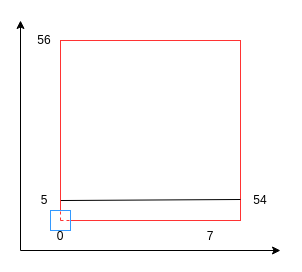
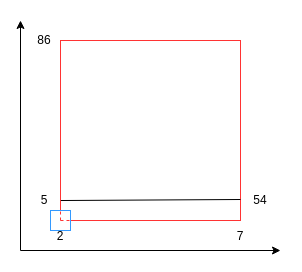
- <mxCell id="10" value="56" style="text;html=1;strokeColor=none;fillColor=none;align=center;verticalAlign=middle;whiteSpace=wrap;rounded=0;" vertex="1" parent="1"><mxGeometry x="24" y="30" width="40" height="20" as="geometry" /></mxCell>
+ <mxCell id="10" value="86" style="text;html=1;strokeColor=none;fillColor=none;align=center;verticalAlign=middle;whiteSpace=wrap;rounded=0;" vertex="1" parent="1"><mxGeometry x="24" y="30" width="40" height="20" as="geometry" /></mxCell>
- <mxCell id="5" value="0" style="text;html=1;strokeColor=none;fillColor=none;align=center;verticalAlign=middle;whiteSpace=wrap;rounded=0;" vertex="1" parent="1"><mxGeometry x="40" y="226" width="40" height="20" as="geometry" /></mxCell>
+ <mxCell id="5" value="2" style="text;html=1;strokeColor=none;fillColor=none;align=center;verticalAlign=middle;whiteSpace=wrap;rounded=0;" vertex="1" parent="1"><mxGeometry x="40" y="226" width="40" height="20" as="geometry" /></mxCell>
- <mxCell id="6" value="7" style="text;html=1;strokeColor=none;fillColor=none;align=center;verticalAlign=middle;whiteSpace=wrap;rounded=0;" vertex="1" parent="1"><mxGeometry x="190" y="226" width="40" height="20" as="geometry" /></mxCell>
+ <mxCell id="6" value="7" style="text;html=1;strokeColor=none;fillColor=none;align=center;verticalAlign=middle;whiteSpace=wrap;rounded=0;" vertex="1" parent="1"><mxGeometry x="220" y="226" width="40" height="20" as="geometry" /></mxCell>
